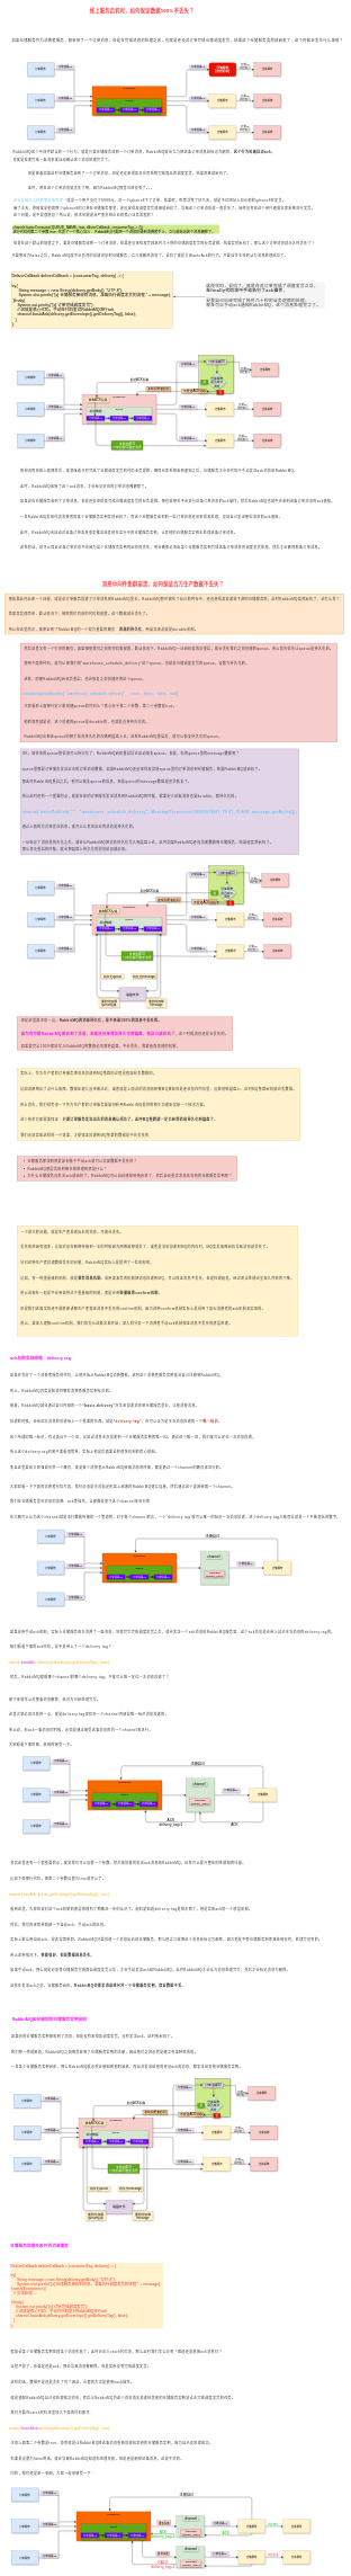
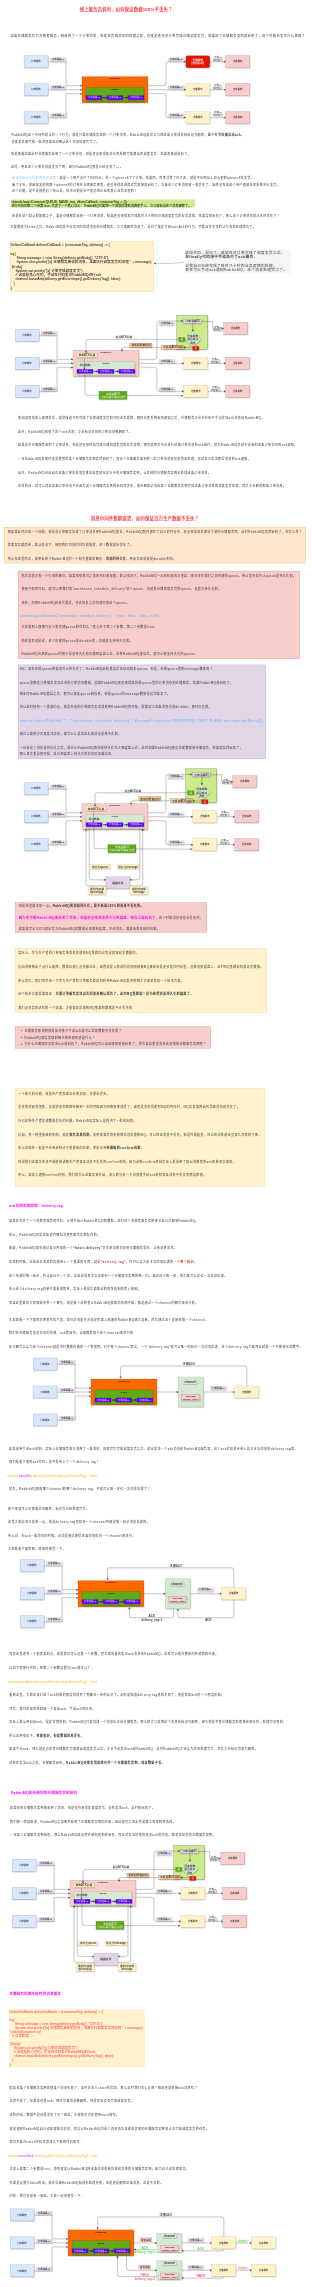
- <mxCell id="41" value="&lt;p style=&quot;margin: 0px 8px ; padding: 0px ; max-width: 100% ; clear: both ; min-height: 1em ; color: rgb(51 , 51 , 51) ; font-size: 17px ; letter-spacing: 0.622px ; line-height: 2em ; box-sizing: border-box ; overflow-wrap: break-word&quot;&gt;&lt;span style=&quot;margin: 0px ; padding: 0px ; max-width: 100% ; box-sizing: border-box ; word-wrap: break-word ; font-size: 15px ; letter-spacing: 2px&quot;&gt;但是接着如果此时仓储服务收到了一个订单消息，但是还没来得及对仓库系统完成商品的调度发货，结果直接就宕机了。&lt;br&gt;&lt;br&gt;&lt;/span&gt;&lt;/p&gt;&lt;p style=&quot;margin: 0px 8px ; padding: 0px ; max-width: 100% ; clear: both ; min-height: 1em ; color: rgb(51 , 51 , 51) ; font-size: 17px ; letter-spacing: 0.622px ; line-height: 2em ; box-sizing: border-box ; overflow-wrap: break-word&quot;&gt;&lt;span style=&quot;margin: 0px ; padding: 0px ; max-width: 100% ; box-sizing: border-box ; word-wrap: break-word ; font-size: 15px ; letter-spacing: 2px&quot;&gt;此时，明显这个订单消息就丢失了啊，因为RabbitMQ那里已经没有了。。。&lt;/span&gt;&lt;/p&gt;" style="text;html=1;align=left;verticalAlign=middle;resizable=0;points=[];autosize=1;fontSize=16;" parent="1" vertex="1"><mxGeometry x="115" y="740" width="930" height="110" as="geometry" /></mxCell>
+ <mxCell id="41" value="&lt;p style=&quot;margin: 0px 8px ; padding: 0px ; max-width: 100% ; clear: both ; min-height: 1em ; color: rgb(51 , 51 , 51) ; font-size: 17px ; letter-spacing: 0.622px ; line-height: 2em ; box-sizing: border-box ; overflow-wrap: break-word&quot;&gt;&lt;span style=&quot;margin: 0px ; padding: 0px ; max-width: 100% ; box-sizing: border-box ; word-wrap: break-word ; font-size: 15px ; letter-spacing: 2px&quot;&gt;但是接着如果此时仓储服务收到了一个订单消息，但是还没来得及对仓库系统完成商品的调度发货，结果直接就宕机了。&lt;br&gt;&lt;br&gt;&lt;/span&gt;&lt;/p&gt;&lt;p style=&quot;margin: 0px 8px ; padding: 0px ; max-width: 100% ; clear: both ; min-height: 1em ; color: rgb(51 , 51 , 51) ; font-size: 17px ; letter-spacing: 0.622px ; line-height: 2em ; box-sizing: border-box ; overflow-wrap: break-word&quot;&gt;&lt;span style=&quot;margin: 0px ; padding: 0px ; max-width: 100% ; box-sizing: border-box ; word-wrap: break-word ; font-size: 15px ; letter-spacing: 2px&quot;&gt;此时，明显这个订单消息就丢失了啊，因为RabbitMQ那里已经没有了。。。&lt;/span&gt;&lt;/p&gt;" style="text;html=1;align=left;verticalAlign=middle;resizable=0;points=[];autosize=1;fontSize=16;" parent="1" vertex="1"><mxGeometry x="45" y="740" width="930" height="110" as="geometry" /></mxCell>
- <mxCell id="46" value="&lt;span style=&quot;margin: 0px ; padding: 0px ; max-width: 100% ; color: rgb(51 , 51 , 51) ; font-size: 18px ; letter-spacing: 2px ; box-sizing: border-box ; overflow-wrap: break-word&quot;&gt;这段代码，说白了，就是在对订单完成了调度发货之后，&lt;br&gt;&lt;/span&gt;&lt;strong style=&quot;margin: 0px ; padding: 0px ; max-width: 100% ; color: rgb(51 , 51 , 51) ; font-size: 18px ; letter-spacing: 2px ; box-sizing: border-box ; overflow-wrap: break-word&quot;&gt;在finally代码块中手动执行了ack操作&lt;/strong&gt;&lt;span style=&quot;margin: 0px ; padding: 0px ; max-width: 100% ; color: rgb(51 , 51 , 51) ; font-size: 18px ; letter-spacing: 2px ; box-sizing: border-box ; overflow-wrap: break-word&quot;&gt;，&lt;br&gt;&lt;br style=&quot;font-size: 18px&quot;&gt;说我自己已经完成了耗时几十秒的业务逻辑的处理，&lt;br&gt;现在可以手动ack通知RabbitMQ，这个消息处理完毕了。&lt;/span&gt;" style="text;html=1;align=left;verticalAlign=middle;resizable=0;points=[];autosize=1;fontSize=18;fillColor=#f5f5f5;fontColor=#333333;" parent="1" vertex="1"><mxGeometry x="915" y="1245" width="530" height="120" as="geometry" /></mxCell>
+ <mxCell id="46" value="&lt;span style=&quot;margin: 0px ; padding: 0px ; max-width: 100% ; color: rgb(51 , 51 , 51) ; font-size: 18px ; letter-spacing: 2px ; box-sizing: border-box ; overflow-wrap: break-word&quot;&gt;这段代码，说白了，就是在对订单完成了调度发货之后，&lt;br&gt;&lt;/span&gt;&lt;strong style=&quot;margin: 0px ; padding: 0px ; max-width: 100% ; color: rgb(51 , 51 , 51) ; font-size: 18px ; letter-spacing: 2px ; box-sizing: border-box ; overflow-wrap: break-word&quot;&gt;在finally代码块中手动执行了ack操作&lt;/strong&gt;&lt;span style=&quot;margin: 0px ; padding: 0px ; max-width: 100% ; color: rgb(51 , 51 , 51) ; font-size: 18px ; letter-spacing: 2px ; box-sizing: border-box ; overflow-wrap: break-word&quot;&gt;，&lt;br&gt;&lt;br style=&quot;font-size: 18px&quot;&gt;说我自己已经完成了耗时几十秒的业务逻辑的处理，&lt;br&gt;现在可以手动ack通知RabbitMQ，这个消息处理完毕了。&lt;/span&gt;" style="text;html=1;align=left;verticalAlign=middle;resizable=0;points=[];autosize=1;fontSize=18;fillColor=#f5f5f5;fontColor=#333333;" parent="1" vertex="1"><mxGeometry x="925" y="1240" width="530" height="120" as="geometry" /></mxCell>
+ <mxCell id="340" value="&lt;font color=&quot;#ff0000&quot;&gt;NACK&lt;/font&gt;" style="text;html=1;align=center;verticalAlign=middle;resizable=0;points=[];autosize=1;fontSize=16;shadow=1;" parent="1" vertex="1"><mxGeometry x="975" y="11375.75" width="60" height="20" as="geometry" /></mxCell>
